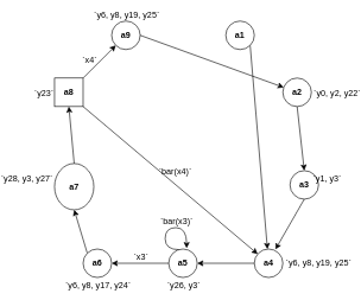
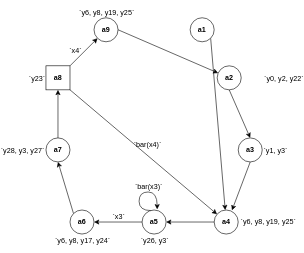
- <mxCell id="5" value="&lt;b&gt;&lt;font style=&quot;font-size: 12px;&quot;&gt;a2&lt;/font&gt;&lt;/b&gt;" style="ellipse;whiteSpace=wrap;html=1;aspect=fixed;" vertex="1" parent="1"><mxGeometry x="380" y="109" width="40" height="40" as="geometry" /></mxCell>
+ <mxCell id="5" value="&lt;b&gt;&lt;font style=&quot;font-size: 12px;&quot;&gt;a2&lt;/font&gt;&lt;/b&gt;" style="ellipse;whiteSpace=wrap;html=1;aspect=fixed;" vertex="1" parent="1"><mxGeometry x="345" y="109" width="40" height="40" as="geometry" /></mxCell>
- <mxCell id="7" value="&lt;b&gt;&lt;font style=&quot;font-size: 12px;&quot;&gt;a3&lt;/font&gt;&lt;/b&gt;" style="ellipse;whiteSpace=wrap;html=1;aspect=fixed;" vertex="1" parent="1"><mxGeometry x="390" y="239" width="40" height="40" as="geometry" /></mxCell>
+ <mxCell id="7" value="&lt;b&gt;&lt;font style=&quot;font-size: 12px;&quot;&gt;a3&lt;/font&gt;&lt;/b&gt;" style="ellipse;whiteSpace=wrap;html=1;aspect=fixed;" vertex="1" parent="1"><mxGeometry x="380" y="229" width="40" height="40" as="geometry" /></mxCell>
- <mxCell id="17" value="&lt;b&gt;&lt;font style=&quot;font-size: 12px;&quot;&gt;a7&lt;/font&gt;&lt;/b&gt;" style="ellipse;whiteSpace=wrap;html=1;aspect=fixed;" vertex="1" parent="1"><mxGeometry x="60" y="229" width="55" height="65" as="geometry" /></mxCell>
+ <mxCell id="17" value="&lt;b&gt;&lt;font style=&quot;font-size: 12px;&quot;&gt;a7&lt;/font&gt;&lt;/b&gt;" style="ellipse;whiteSpace=wrap;html=1;aspect=fixed;" vertex="1" parent="1"><mxGeometry x="60" y="229" width="40" height="40" as="geometry" /></mxCell>
